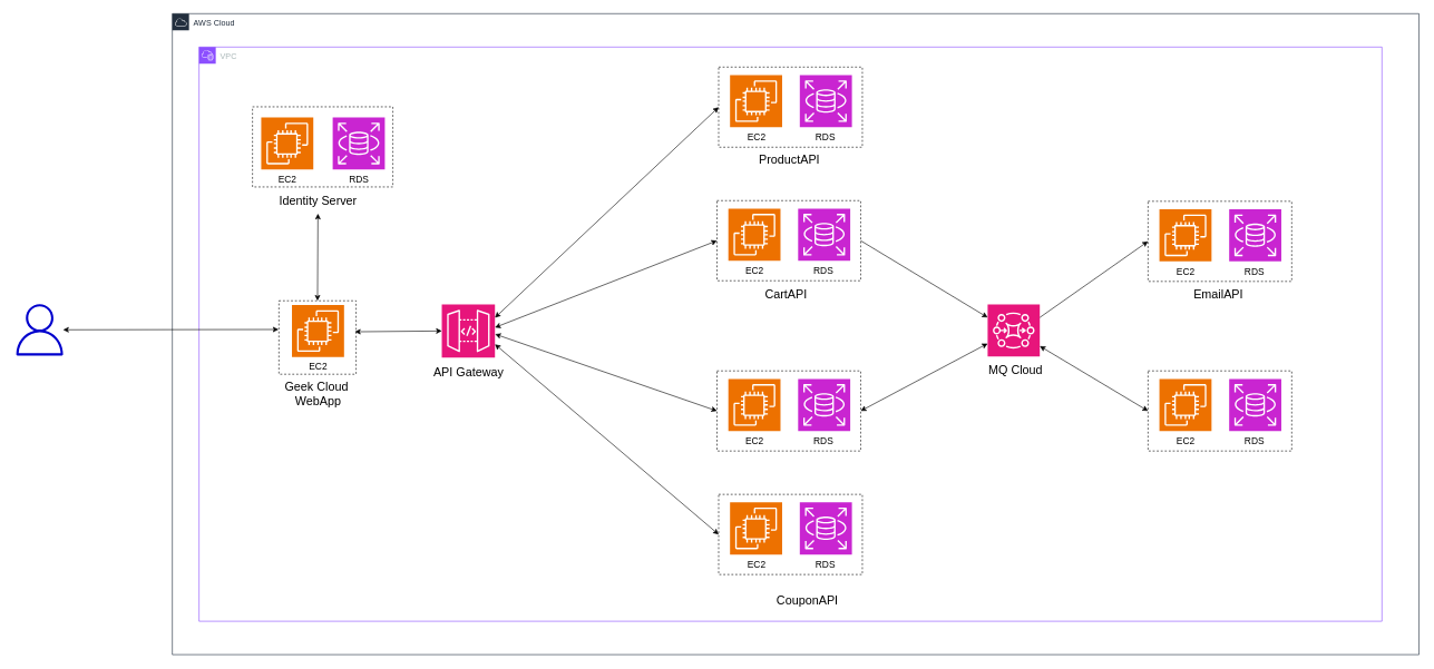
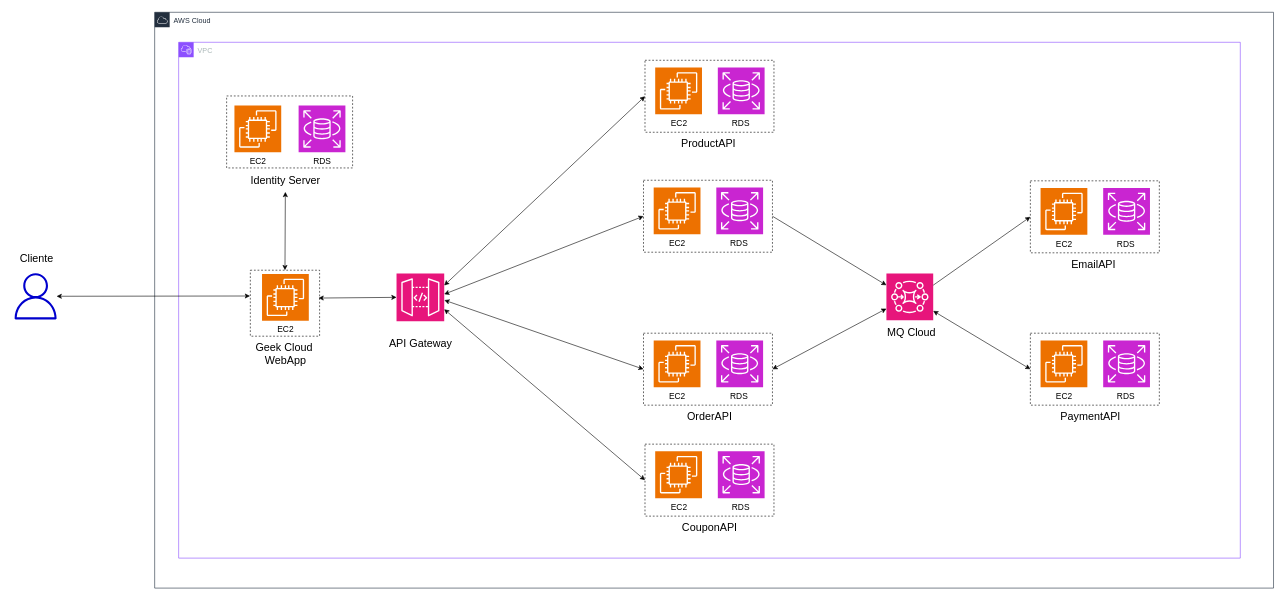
+ <mxCell id="2" value="&lt;font style=&quot;font-size: 18px;&quot;&gt;Cliente&lt;/font&gt;" style="text;html=1;align=center;verticalAlign=middle;resizable=0;points=[];autosize=1;strokeColor=none;fillColor=none;" parent="1" vertex="1"><mxGeometry x="20" y="410" width="80" height="40" as="geometry" /></mxCell>
- <mxCell id="29" value="&lt;font style=&quot;font-size: 18px;&quot;&gt;CartAPI&lt;/font&gt;" style="text;html=1;align=center;verticalAlign=middle;resizable=0;points=[];autosize=1;strokeColor=none;fillColor=none;" vertex="1" parent="5"><mxGeometry x="832.5" y="350" width="90" height="40" as="geometry" /></mxCell>
- <mxCell id="8" value="&lt;font style=&quot;font-size: 18px;&quot;&gt;API Gateway&lt;/font&gt;" style="text;html=1;align=center;verticalAlign=middle;resizable=0;points=[];autosize=1;strokeColor=none;fillColor=none;" vertex="1" parent="5"><mxGeometry x="338" y="466.5" width="130" height="40" as="geometry" /></mxCell>
+ <mxCell id="8" value="&lt;font style=&quot;font-size: 18px;&quot;&gt;API Gateway&lt;/font&gt;" style="text;html=1;align=center;verticalAlign=middle;resizable=0;points=[];autosize=1;strokeColor=none;fillColor=none;" vertex="1" parent="5"><mxGeometry x="338" y="481.5" width="130" height="40" as="geometry" /></mxCell>
+ <mxCell id="30" value="&lt;font style=&quot;font-size: 18px;&quot;&gt;OrderAPI&lt;/font&gt;" style="text;html=1;align=center;verticalAlign=middle;resizable=0;points=[];autosize=1;strokeColor=none;fillColor=none;" vertex="1" parent="5"><mxGeometry x="835" y="605" width="100" height="40" as="geometry" /></mxCell>
+ <mxCell id="53" value="&lt;font style=&quot;font-size: 18px;&quot;&gt;PaymentAPI&lt;/font&gt;" style="text;html=1;align=center;verticalAlign=middle;resizable=0;points=[];autosize=1;strokeColor=none;fillColor=none;" vertex="1" parent="5"><mxGeometry x="1460" y="605" width="120" height="40" as="geometry" /></mxCell>
- <mxCell id="15" value="&lt;font style=&quot;font-size: 18px;&quot;&gt;CouponAPI&lt;/font&gt;" style="text;html=1;align=center;verticalAlign=middle;resizable=0;points=[];autosize=1;strokeColor=none;fillColor=none;" vertex="1" parent="5"><mxGeometry x="850" y="810" width="120" height="40" as="geometry" /></mxCell>
+ <mxCell id="15" value="&lt;font style=&quot;font-size: 18px;&quot;&gt;CouponAPI&lt;/font&gt;" style="text;html=1;align=center;verticalAlign=middle;resizable=0;points=[];autosize=1;strokeColor=none;fillColor=none;" vertex="1" parent="5"><mxGeometry x="825" y="790" width="120" height="40" as="geometry" /></mxCell>
